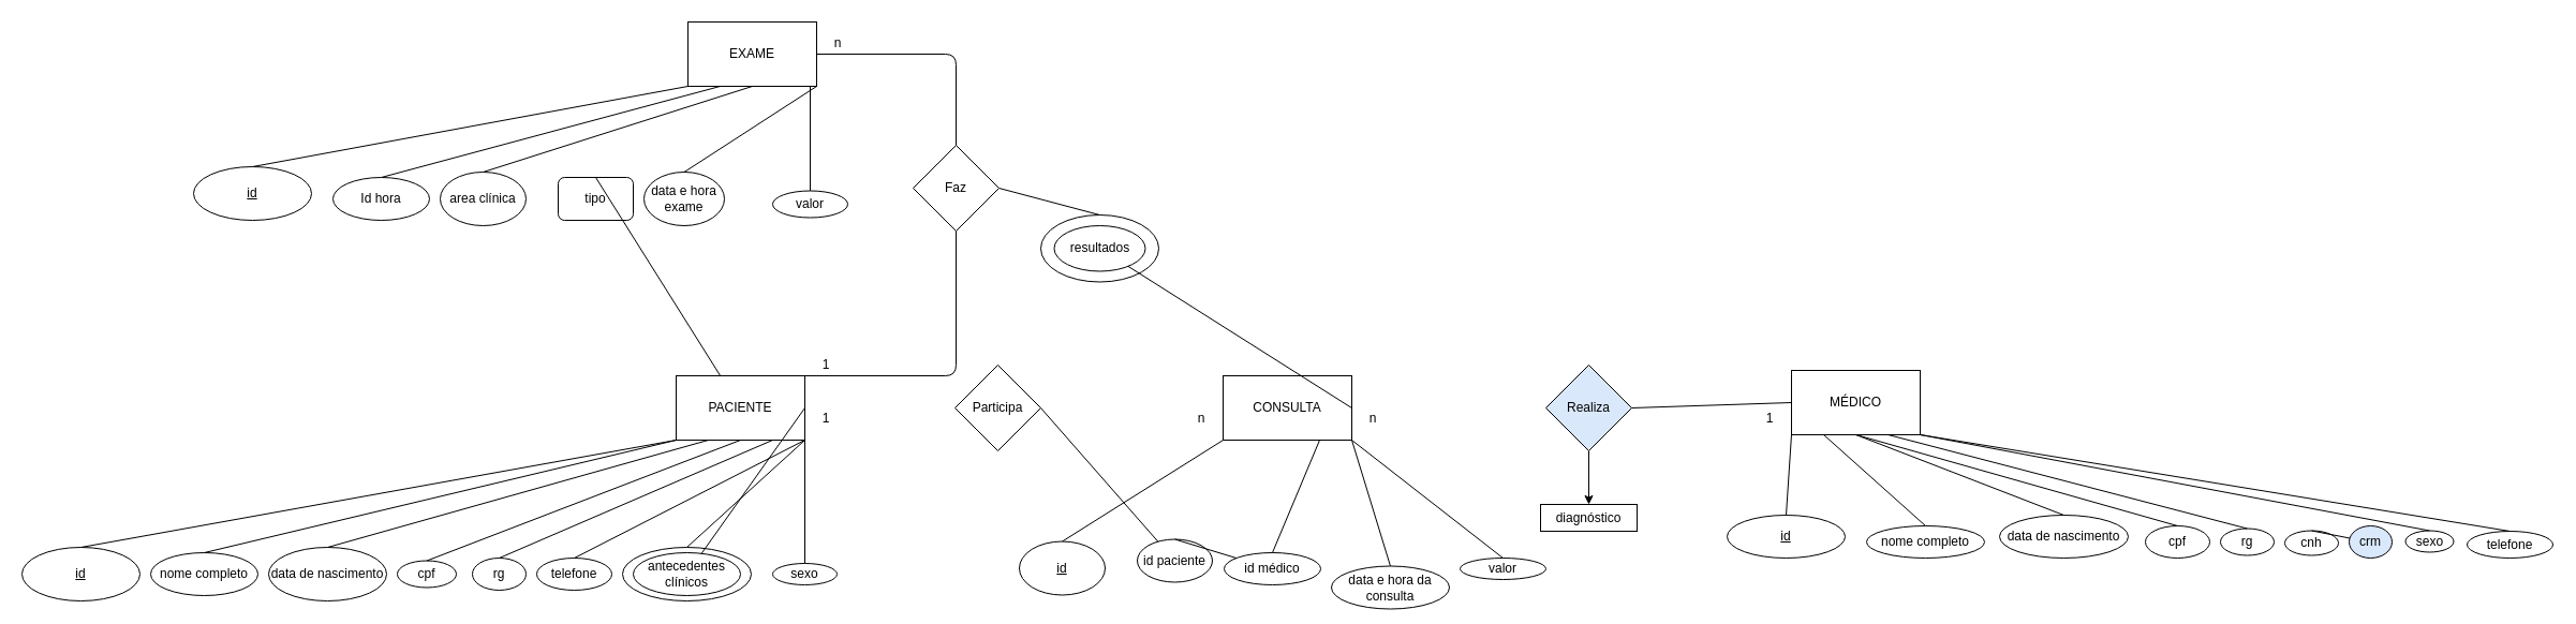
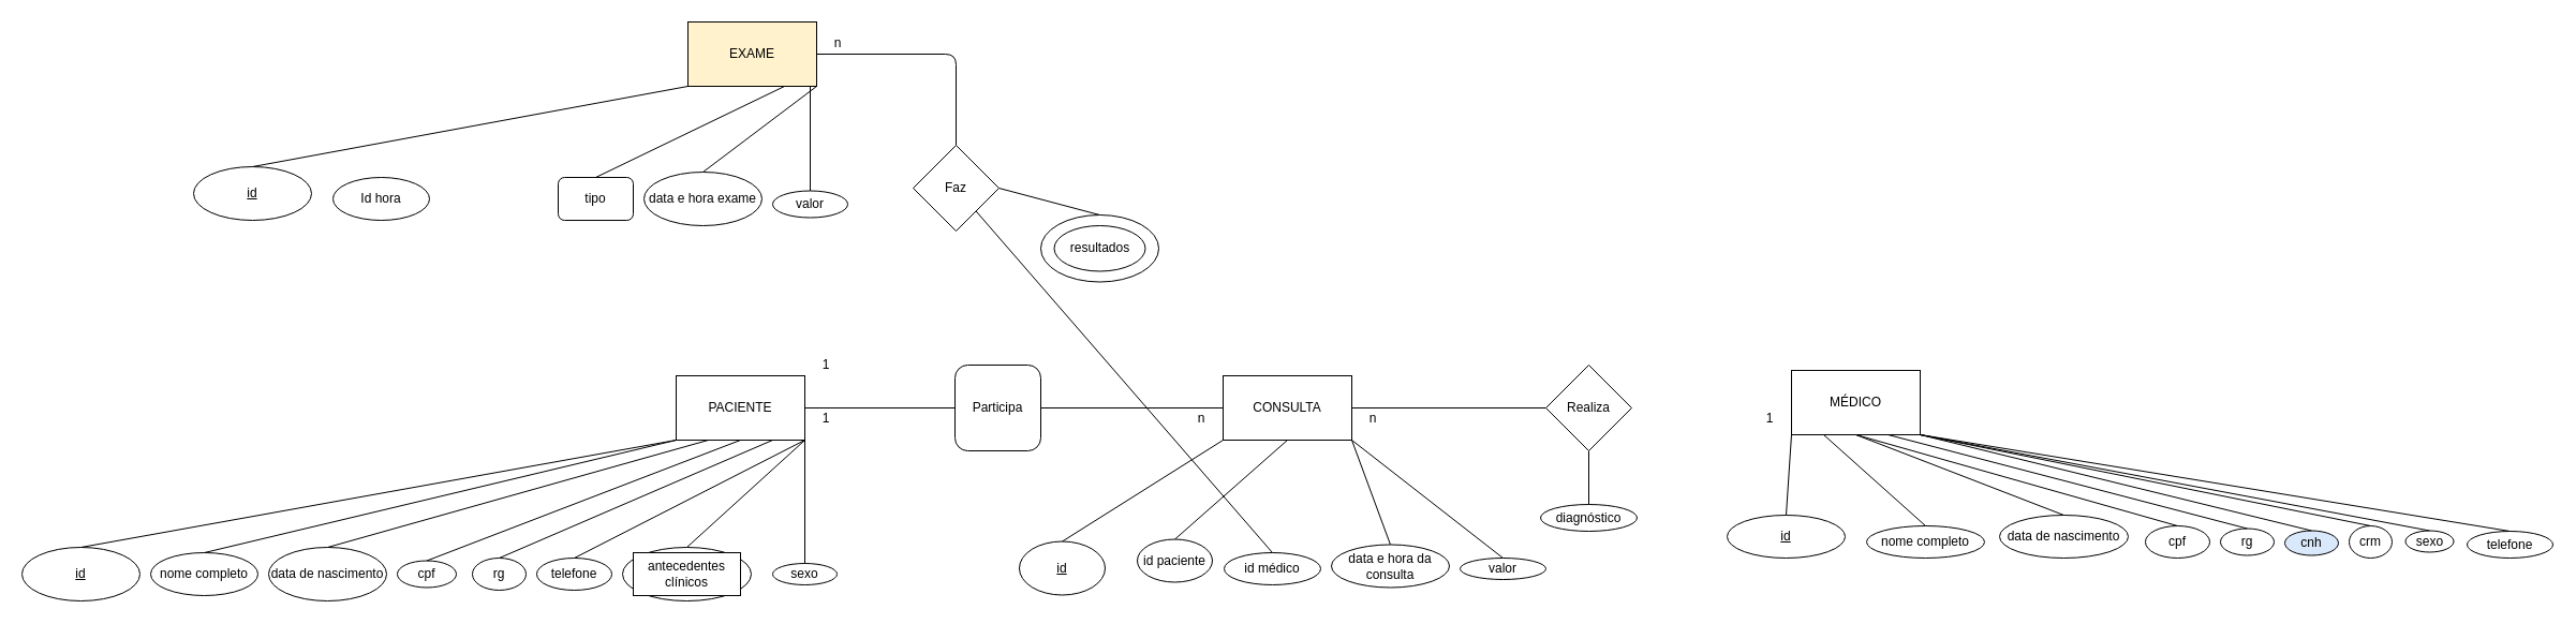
- <mxCell id="11" value="EXAME" style="rounded=0;whiteSpace=wrap;html=1;" parent="1" vertex="1"><mxGeometry x="641" y="20" width="120" height="60" as="geometry" /></mxCell>
+ <mxCell id="11" value="EXAME" style="rounded=0;whiteSpace=wrap;html=1;fillColor=#fff2cc;" parent="1" vertex="1"><mxGeometry x="641" y="20" width="120" height="60" as="geometry" /></mxCell>
- <mxCell id="19" value="" style="endArrow=none;html=1;exitX=0.5;exitY=0;exitDx=0;exitDy=0;entryX=0.5;entryY=1;entryDx=0;entryDy=0;" parent="1" source="14" target="11" edge="1"><mxGeometry width="50" height="50" relative="1" as="geometry"><mxPoint x="601" y="260" as="sourcePoint" /><mxPoint x="651" y="210" as="targetPoint" /></mxGeometry></mxCell>
- <mxCell id="18" value="" style="endArrow=none;html=1;exitX=0.5;exitY=0;exitDx=0;exitDy=0;entryX=0.25;entryY=1;entryDx=0;entryDy=0;" parent="1" source="13" target="11" edge="1"><mxGeometry width="50" height="50" relative="1" as="geometry"><mxPoint x="521" y="240" as="sourcePoint" /><mxPoint x="571" y="190" as="targetPoint" /></mxGeometry></mxCell>
- <mxCell id="14" value="area clínica" style="ellipse;whiteSpace=wrap;html=1;" parent="1" vertex="1"><mxGeometry x="410" y="160" width="80" height="50" as="geometry" /></mxCell>
- <mxCell id="16" value="data e hora exame" style="ellipse;whiteSpace=wrap;html=1;" parent="1" vertex="1"><mxGeometry x="600" y="160" width="75" height="50" as="geometry" /></mxCell>
+ <mxCell id="16" value="data e hora exame" style="ellipse;whiteSpace=wrap;html=1;" parent="1" vertex="1"><mxGeometry x="600" y="160" width="110" height="50" as="geometry" /></mxCell>
- <mxCell id="20" value="" style="endArrow=none;html=1;exitX=0.5;exitY=0;exitDx=0;exitDy=0;" parent="1" source="15" target="27" edge="1"><mxGeometry width="50" height="50" relative="1" as="geometry"><mxPoint x="761" y="110" as="sourcePoint" /><mxPoint x="811" y="60" as="targetPoint" /></mxGeometry></mxCell>
+ <mxCell id="20" value="" style="endArrow=none;html=1;exitX=0.5;exitY=0;exitDx=0;exitDy=0;entryX=0.75;entryY=1;entryDx=0;entryDy=0;" parent="1" source="15" target="11" edge="1"><mxGeometry width="50" height="50" relative="1" as="geometry"><mxPoint x="761" y="110" as="sourcePoint" /><mxPoint x="811" y="60" as="targetPoint" /></mxGeometry></mxCell>
- <mxCell id="68" value="" style="endArrow=none;html=1;exitX=1;exitY=0.5;exitDx=0;exitDy=0;" edge="1" parent="1" source="3" target="23"><mxGeometry width="50" height="50" relative="1" as="geometry"><mxPoint x="1340" y="330" as="sourcePoint" /><mxPoint x="1390" y="280" as="targetPoint" /></mxGeometry></mxCell>
+ <mxCell id="68" value="" style="endArrow=none;html=1;exitX=1;exitY=0.5;exitDx=0;exitDy=0;entryX=0;entryY=0.5;entryDx=0;entryDy=0;" edge="1" parent="1" source="3" target="67"><mxGeometry width="50" height="50" relative="1" as="geometry"><mxPoint x="1340" y="330" as="sourcePoint" /><mxPoint x="1390" y="280" as="targetPoint" /></mxGeometry></mxCell>
- <mxCell id="74" value="" style="endArrow=none;html=1;exitX=1;exitY=0;exitDx=0;exitDy=0;entryX=0.5;entryY=1;entryDx=0;entryDy=0;" edge="1" parent="1" source="27" target="71"><mxGeometry width="50" height="50" relative="1" as="geometry"><mxPoint x="800" y="350" as="sourcePoint" /><mxPoint x="850" y="300" as="targetPoint" /><Array as="points"><mxPoint x="891" y="350" /></Array></mxGeometry></mxCell>
- <mxCell id="69" value="" style="endArrow=none;html=1;exitX=1;exitY=0.5;exitDx=0;exitDy=0;entryX=0;entryY=0.5;entryDx=0;entryDy=0;" edge="1" parent="1" source="67" target="46"><mxGeometry width="50" height="50" relative="1" as="geometry"><mxPoint x="1530" y="290" as="sourcePoint" /><mxPoint x="1580" y="240" as="targetPoint" /></mxGeometry></mxCell>
- <mxCell id="70" value="Participa" style="rhombus;whiteSpace=wrap;html=1;" vertex="1" parent="1"><mxGeometry x="890" y="340" width="80" height="80" as="geometry" /></mxCell>
+ <mxCell id="70" value="Participa" style="whiteSpace=wrap;html=1;rounded=1;" vertex="1" parent="1"><mxGeometry x="890" y="340" width="80" height="80" as="geometry" /></mxCell>
- <mxCell id="67" value="Realiza" style="rhombus;whiteSpace=wrap;html=1;fillColor=#dae8fc;" vertex="1" parent="1"><mxGeometry x="1441" y="340" width="80" height="80" as="geometry" /></mxCell>
+ <mxCell id="67" value="Realiza" style="rhombus;whiteSpace=wrap;html=1;" vertex="1" parent="1"><mxGeometry x="1441" y="340" width="80" height="80" as="geometry" /></mxCell>
- <mxCell id="72" value="" style="endArrow=none;html=1;exitX=1;exitY=0.5;exitDx=0;exitDy=0;" edge="1" parent="1" source="27" target="34"><mxGeometry width="50" height="50" relative="1" as="geometry"><mxPoint x="830" y="390" as="sourcePoint" /><mxPoint x="880" y="340" as="targetPoint" /></mxGeometry></mxCell>
+ <mxCell id="72" value="" style="endArrow=none;html=1;exitX=1;exitY=0.5;exitDx=0;exitDy=0;entryX=0;entryY=0.5;entryDx=0;entryDy=0;" edge="1" parent="1" source="27" target="70"><mxGeometry width="50" height="50" relative="1" as="geometry"><mxPoint x="830" y="390" as="sourcePoint" /><mxPoint x="880" y="340" as="targetPoint" /></mxGeometry></mxCell>
- <mxCell id="73" value="" style="endArrow=none;html=1;exitX=1;exitY=0.5;exitDx=0;exitDy=0;" edge="1" parent="1" source="70" target="5"><mxGeometry width="50" height="50" relative="1" as="geometry"><mxPoint x="1140" y="380" as="sourcePoint" /><mxPoint x="1190" y="330" as="targetPoint" /></mxGeometry></mxCell>
+ <mxCell id="73" value="" style="endArrow=none;html=1;exitX=1;exitY=0.5;exitDx=0;exitDy=0;entryX=0;entryY=0.5;entryDx=0;entryDy=0;" edge="1" parent="1" source="70" target="3"><mxGeometry width="50" height="50" relative="1" as="geometry"><mxPoint x="1140" y="380" as="sourcePoint" /><mxPoint x="1190" y="330" as="targetPoint" /></mxGeometry></mxCell>
+ <mxCell id="62" value="" style="endArrow=none;html=1;exitX=1;exitY=1;exitDx=0;exitDy=0;entryX=0.5;entryY=0;entryDx=0;entryDy=0;" parent="1" source="46" target="53" edge="1"><mxGeometry width="50" height="50" relative="1" as="geometry"><mxPoint x="1950" y="430" as="sourcePoint" /><mxPoint x="2000" y="380" as="targetPoint" /></mxGeometry></mxCell>
- <mxCell id="66" value="" style="endArrow=classic;html=1;exitX=0.5;exitY=1;exitDx=0;exitDy=0;entryX=0.5;entryY=0;entryDx=0;entryDy=0;" parent="1" source="67" target="65" edge="1"><mxGeometry width="50" height="50" relative="1" as="geometry"><mxPoint x="1421" y="465" as="sourcePoint" /><mxPoint x="1471" y="415" as="targetPoint" /></mxGeometry></mxCell>
+ <mxCell id="66" value="" style="endArrow=none;html=1;exitX=0.5;exitY=1;exitDx=0;exitDy=0;entryX=0.5;entryY=0;entryDx=0;entryDy=0;" parent="1" source="67" target="65" edge="1"><mxGeometry width="50" height="50" relative="1" as="geometry"><mxPoint x="1421" y="465" as="sourcePoint" /><mxPoint x="1471" y="415" as="targetPoint" /></mxGeometry></mxCell>
- <mxCell id="9" value="" style="endArrow=none;html=1;exitX=0.5;exitY=0;exitDx=0;exitDy=0;entryX=0.75;entryY=1;entryDx=0;entryDy=0;" parent="1" source="6" target="3" edge="1"><mxGeometry width="50" height="50" relative="1" as="geometry"><mxPoint x="1151" y="635" as="sourcePoint" /><mxPoint x="1201" y="585" as="targetPoint" /></mxGeometry></mxCell>
+ <mxCell id="9" value="" style="endArrow=none;html=1;exitX=0.5;exitY=0;exitDx=0;exitDy=0;" parent="1" source="6" target="71" edge="1"><mxGeometry width="50" height="50" relative="1" as="geometry"><mxPoint x="1151" y="635" as="sourcePoint" /><mxPoint x="1201" y="585" as="targetPoint" /></mxGeometry></mxCell>
- <mxCell id="65" value="diagnóstico" style="whiteSpace=wrap;html=1;rounded=0;" parent="1" vertex="1"><mxGeometry x="1436" y="470" width="90" height="25" as="geometry" /></mxCell>
+ <mxCell id="65" value="diagnóstico" style="ellipse;whiteSpace=wrap;html=1;" parent="1" vertex="1"><mxGeometry x="1436" y="470" width="90" height="25" as="geometry" /></mxCell>
- <mxCell id="61" value="" style="endArrow=none;html=1;exitX=0.5;exitY=0;exitDx=0;exitDy=0;" parent="1" source="52" target="53" edge="1"><mxGeometry width="50" height="50" relative="1" as="geometry"><mxPoint x="2050" y="420" as="sourcePoint" /><mxPoint x="2100" y="370" as="targetPoint" /></mxGeometry></mxCell>
+ <mxCell id="61" value="" style="endArrow=none;html=1;exitX=0.5;exitY=0;exitDx=0;exitDy=0;entryX=1;entryY=1;entryDx=0;entryDy=0;" parent="1" source="52" target="46" edge="1"><mxGeometry width="50" height="50" relative="1" as="geometry"><mxPoint x="2050" y="420" as="sourcePoint" /><mxPoint x="2100" y="370" as="targetPoint" /></mxGeometry></mxCell>
- <mxCell id="53" value="crm" style="ellipse;whiteSpace=wrap;html=1;fillColor=#dae8fc;" parent="1" vertex="1"><mxGeometry x="2190" y="490" width="40" height="30" as="geometry" /></mxCell>
+ <mxCell id="53" value="crm" style="ellipse;whiteSpace=wrap;html=1;" parent="1" vertex="1"><mxGeometry x="2190" y="490" width="40" height="30" as="geometry" /></mxCell>
- <mxCell id="52" value="cnh" style="ellipse;whiteSpace=wrap;html=1;" parent="1" vertex="1"><mxGeometry x="2130" y="494.5" width="50" height="23" as="geometry" /></mxCell>
+ <mxCell id="52" value="cnh" style="ellipse;whiteSpace=wrap;html=1;fillColor=#dae8fc;" parent="1" vertex="1"><mxGeometry x="2130" y="494.5" width="50" height="23" as="geometry" /></mxCell>
- <mxCell id="82" value="" style="endArrow=none;html=1;exitX=0.5;exitY=0;exitDx=0;exitDy=0;" edge="1" parent="1" source="5" target="6"><mxGeometry width="50" height="50" relative="1" as="geometry"><mxPoint x="1100" y="500" as="sourcePoint" /><mxPoint x="1150" y="450" as="targetPoint" /></mxGeometry></mxCell>
+ <mxCell id="82" value="" style="endArrow=none;html=1;exitX=0.5;exitY=0;exitDx=0;exitDy=0;entryX=0.5;entryY=1;entryDx=0;entryDy=0;" edge="1" parent="1" source="5" target="3"><mxGeometry width="50" height="50" relative="1" as="geometry"><mxPoint x="1100" y="500" as="sourcePoint" /><mxPoint x="1150" y="450" as="targetPoint" /></mxGeometry></mxCell>
- <mxCell id="34" value="antecedentes clínicos" style="ellipse;whiteSpace=wrap;html=1;" parent="1" vertex="1"><mxGeometry x="590" y="515" width="100" height="40" as="geometry" /></mxCell>
+ <mxCell id="34" value="antecedentes clínicos" style="whiteSpace=wrap;html=1;rounded=0;" parent="1" vertex="1"><mxGeometry x="590" y="515" width="100" height="40" as="geometry" /></mxCell>
- <mxCell id="7" value="data e hora da consulta" style="ellipse;whiteSpace=wrap;html=1;" parent="1" vertex="1"><mxGeometry x="1241" y="527.5" width="110" height="40" as="geometry" /></mxCell>
+ <mxCell id="7" value="data e hora da consulta" style="ellipse;whiteSpace=wrap;html=1;" parent="1" vertex="1"><mxGeometry x="1241" y="507.5" width="110" height="40" as="geometry" /></mxCell>
